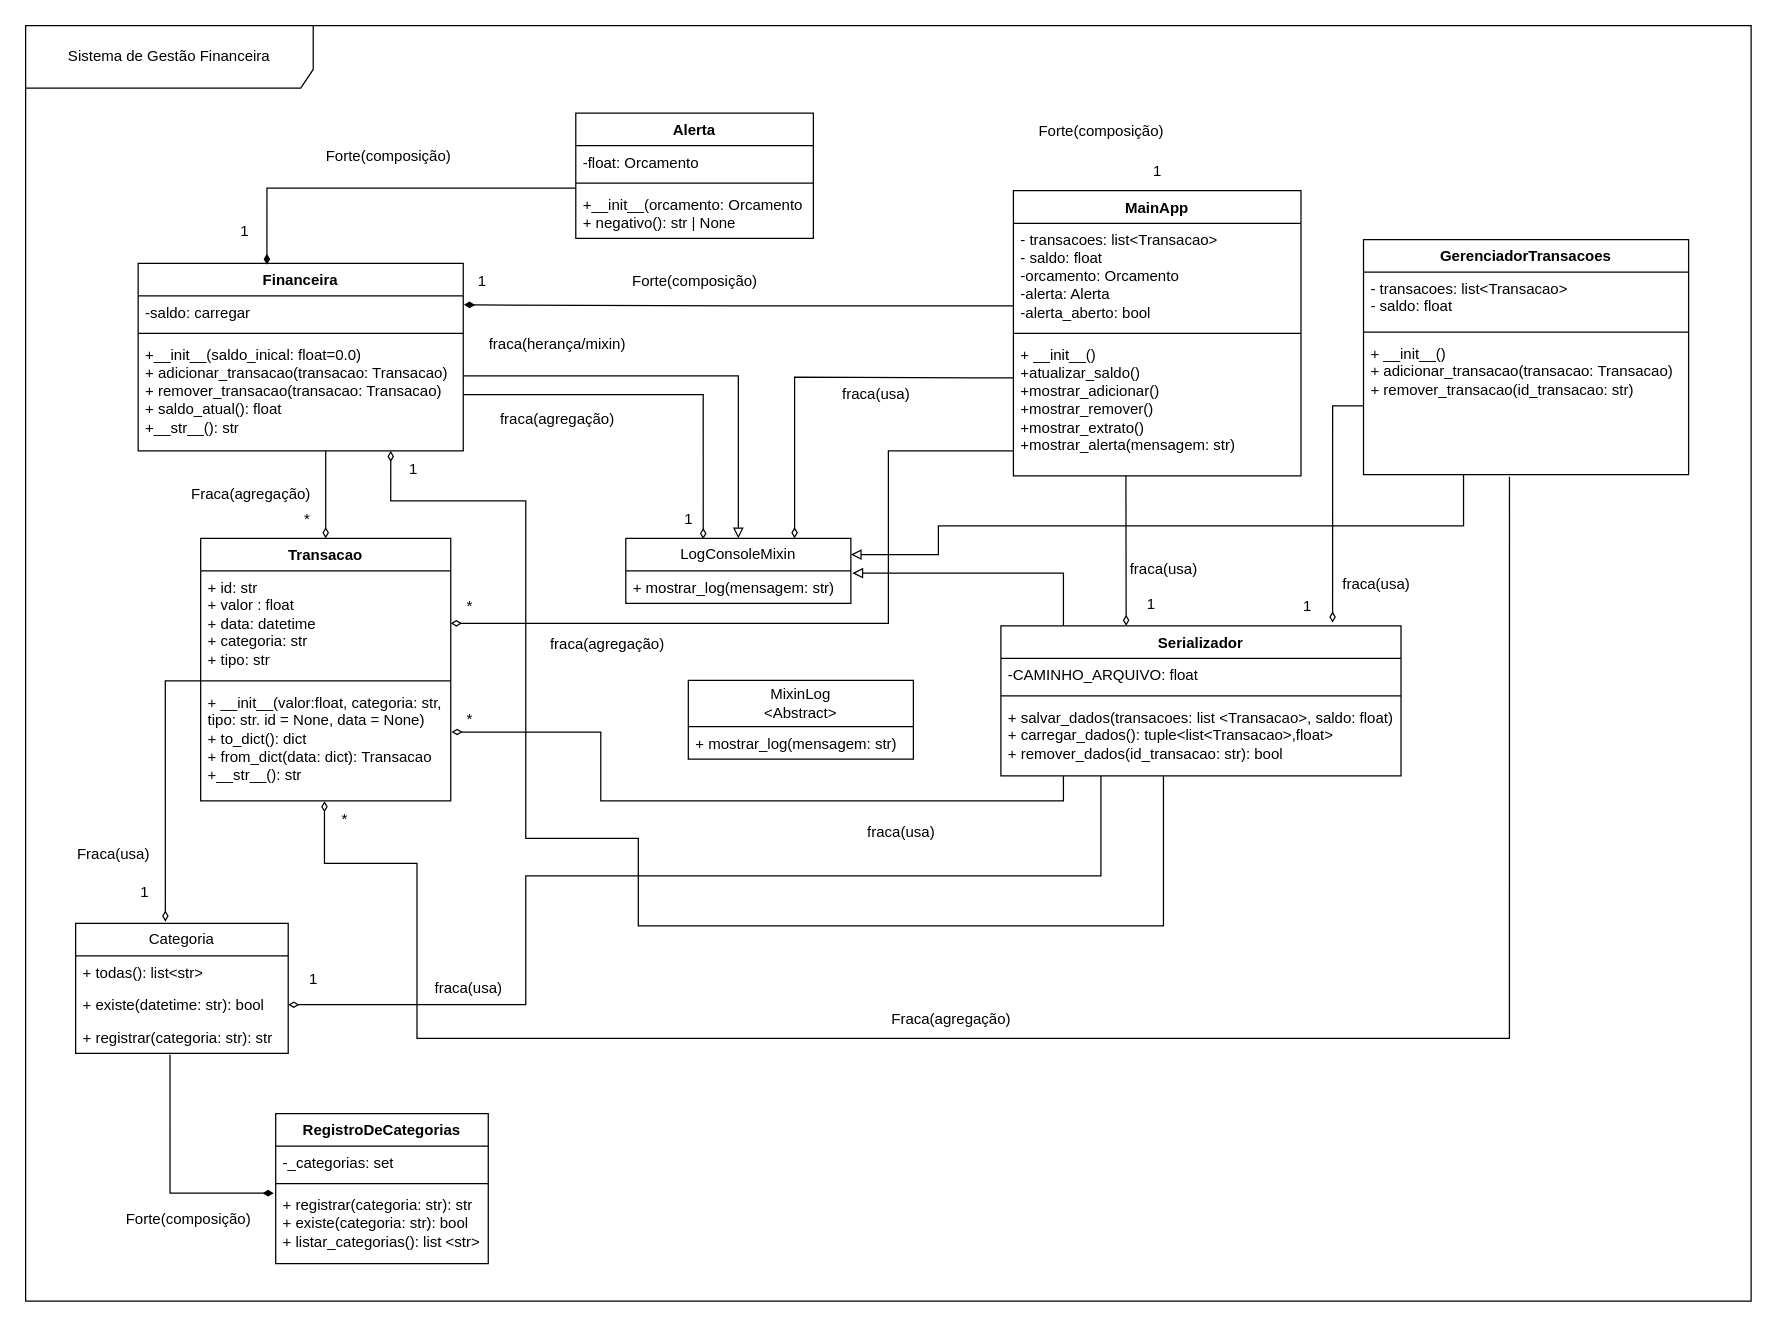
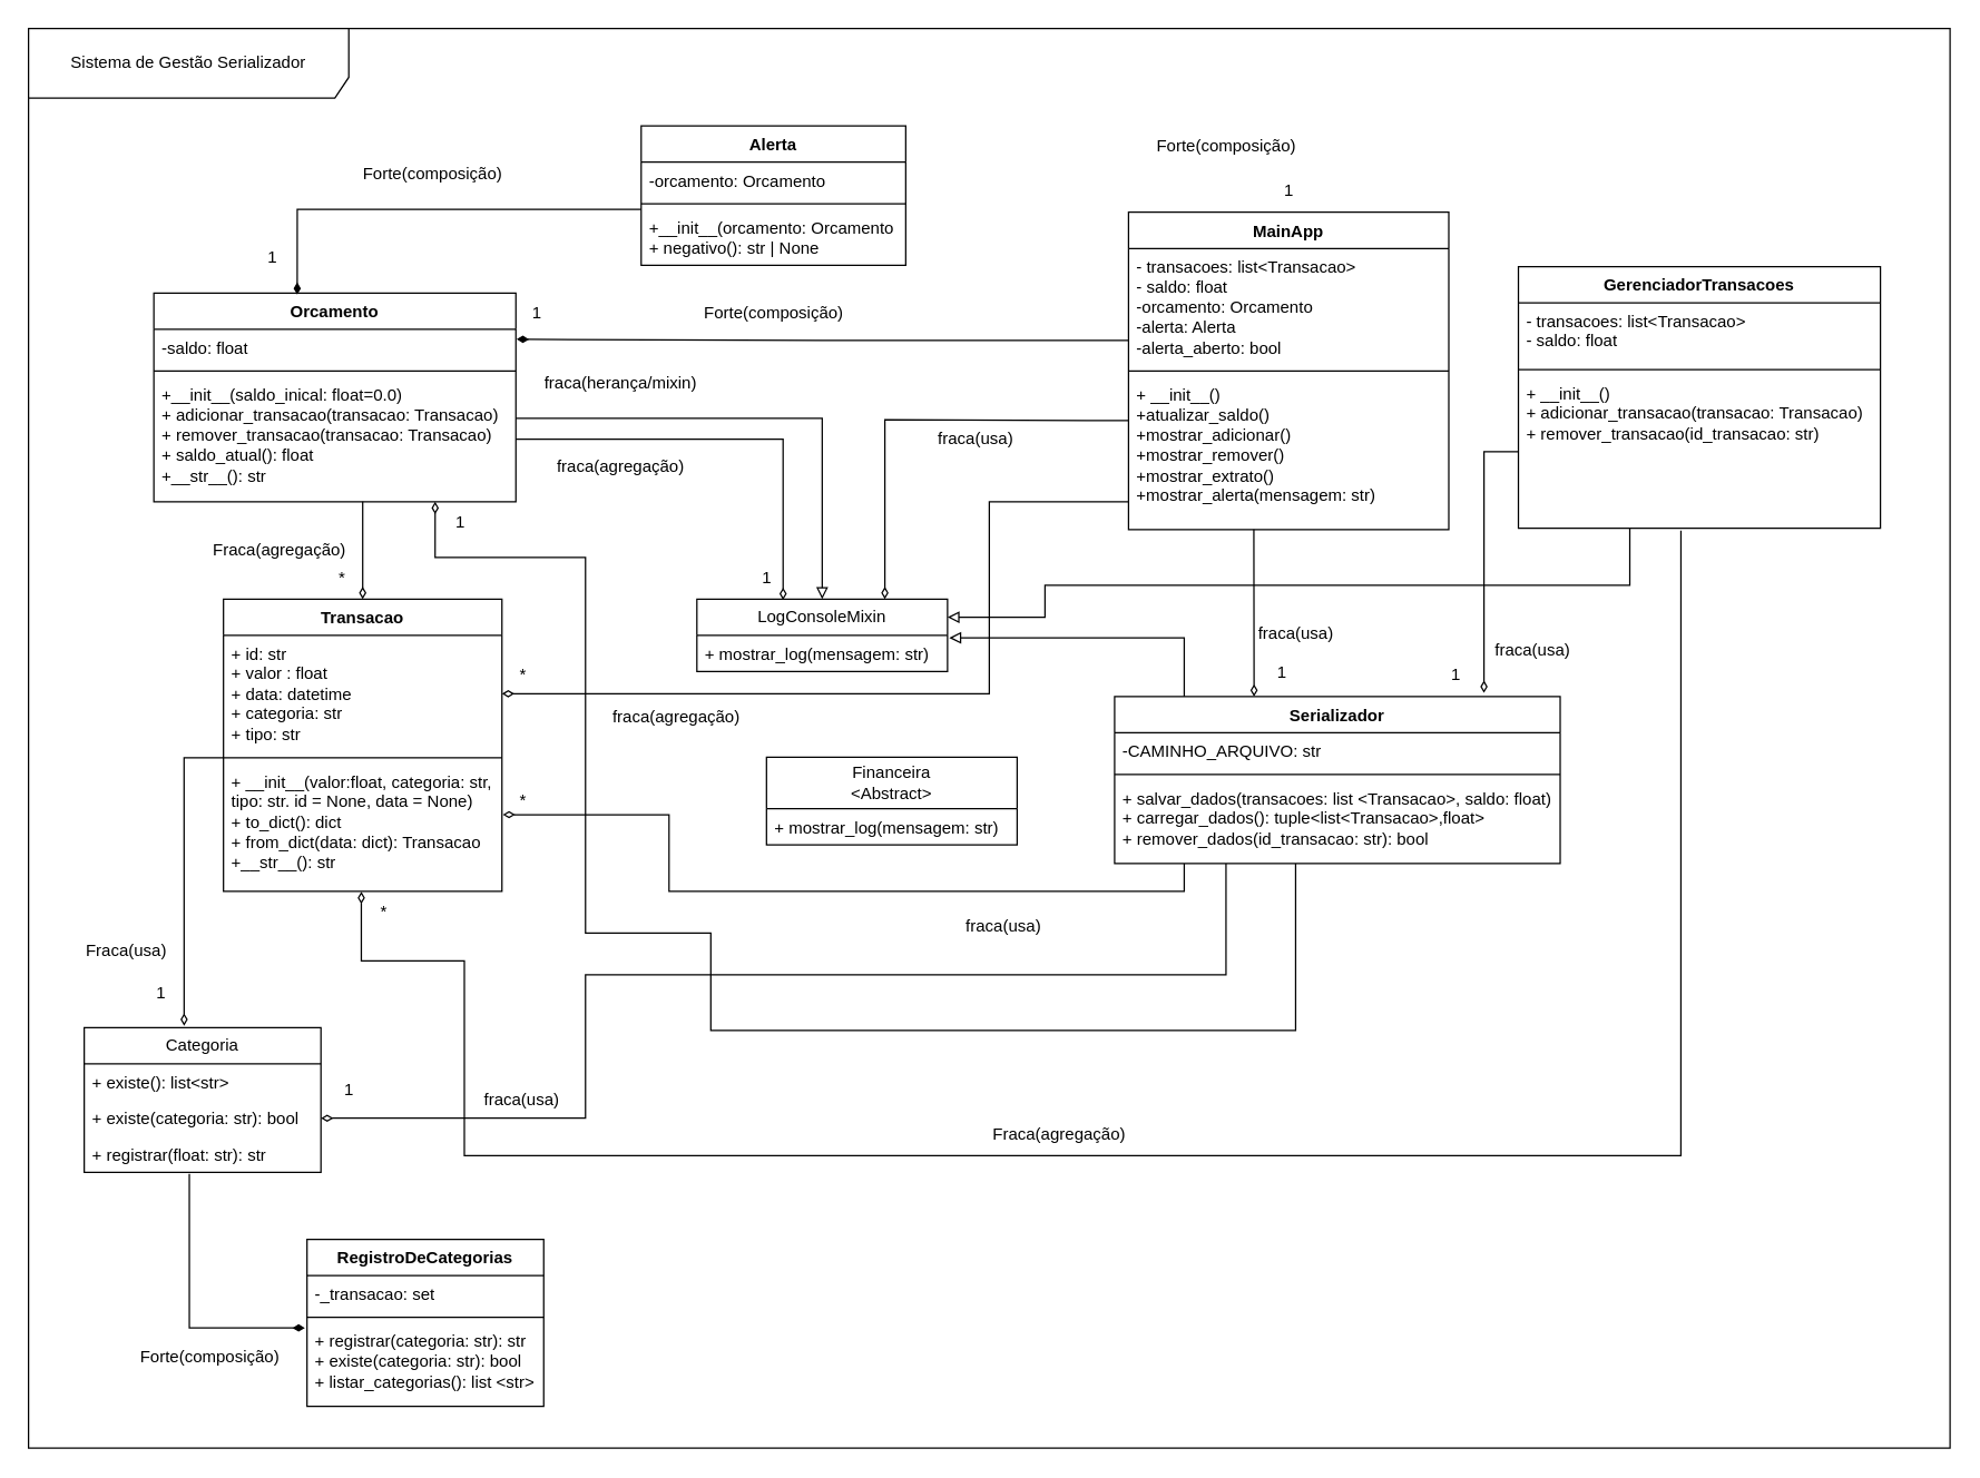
- <mxCell id="2" value="Sistema de Gestão Financeira" style="shape=umlFrame;whiteSpace=wrap;html=1;pointerEvents=0;recursiveResize=0;container=1;collapsible=0;width=230;height=50;" vertex="1" parent="1"><mxGeometry x="20" y="20" width="1380" height="1020" as="geometry" /></mxCell>
+ <mxCell id="2" value="Sistema de Gestão Serializador" style="shape=umlFrame;whiteSpace=wrap;html=1;pointerEvents=0;recursiveResize=0;container=1;collapsible=0;width=230;height=50;" vertex="1" parent="1"><mxGeometry x="20" y="20" width="1380" height="1020" as="geometry" /></mxCell>
- <mxCell id="21" value="-float: Orcamento" style="text;strokeColor=none;fillColor=none;align=left;verticalAlign=top;spacingLeft=4;spacingRight=4;overflow=hidden;rotatable=0;points=[[0,0.5],[1,0.5]];portConstraint=eastwest;whiteSpace=wrap;html=1;" vertex="1" parent="20"><mxGeometry y="26" width="190" height="26" as="geometry" /></mxCell>
+ <mxCell id="21" value="-orcamento: Orcamento" style="text;strokeColor=none;fillColor=none;align=left;verticalAlign=top;spacingLeft=4;spacingRight=4;overflow=hidden;rotatable=0;points=[[0,0.5],[1,0.5]];portConstraint=eastwest;whiteSpace=wrap;html=1;" vertex="1" parent="20"><mxGeometry y="26" width="190" height="26" as="geometry" /></mxCell>
- <mxCell id="24" value="&lt;div&gt;Financeira&lt;/div&gt;" style="swimlane;fontStyle=1;align=center;verticalAlign=top;childLayout=stackLayout;horizontal=1;startSize=26;horizontalStack=0;resizeParent=1;resizeParentMax=0;resizeLast=0;collapsible=1;marginBottom=0;whiteSpace=wrap;html=1;" vertex="1" parent="2"><mxGeometry x="90" y="190" width="260" height="150" as="geometry" /></mxCell>
+ <mxCell id="24" value="&lt;div&gt;Orcamento&lt;/div&gt;" style="swimlane;fontStyle=1;align=center;verticalAlign=top;childLayout=stackLayout;horizontal=1;startSize=26;horizontalStack=0;resizeParent=1;resizeParentMax=0;resizeLast=0;collapsible=1;marginBottom=0;whiteSpace=wrap;html=1;" vertex="1" parent="2"><mxGeometry x="90" y="190" width="260" height="150" as="geometry" /></mxCell>
- <mxCell id="25" value="-saldo: carregar" style="text;strokeColor=none;fillColor=none;align=left;verticalAlign=top;spacingLeft=4;spacingRight=4;overflow=hidden;rotatable=0;points=[[0,0.5],[1,0.5]];portConstraint=eastwest;whiteSpace=wrap;html=1;" vertex="1" parent="24"><mxGeometry y="26" width="260" height="26" as="geometry" /></mxCell>
+ <mxCell id="25" value="-saldo: float" style="text;strokeColor=none;fillColor=none;align=left;verticalAlign=top;spacingLeft=4;spacingRight=4;overflow=hidden;rotatable=0;points=[[0,0.5],[1,0.5]];portConstraint=eastwest;whiteSpace=wrap;html=1;" vertex="1" parent="24"><mxGeometry y="26" width="260" height="26" as="geometry" /></mxCell>
- <mxCell id="56" value="-CAMINHO_ARQUIVO: float" style="text;strokeColor=none;fillColor=none;align=left;verticalAlign=top;spacingLeft=4;spacingRight=4;overflow=hidden;rotatable=0;points=[[0,0.5],[1,0.5]];portConstraint=eastwest;whiteSpace=wrap;html=1;" vertex="1" parent="55"><mxGeometry y="26" width="320" height="26" as="geometry" /></mxCell>
+ <mxCell id="56" value="-CAMINHO_ARQUIVO: str" style="text;strokeColor=none;fillColor=none;align=left;verticalAlign=top;spacingLeft=4;spacingRight=4;overflow=hidden;rotatable=0;points=[[0,0.5],[1,0.5]];portConstraint=eastwest;whiteSpace=wrap;html=1;" vertex="1" parent="55"><mxGeometry y="26" width="320" height="26" as="geometry" /></mxCell>
- <mxCell id="53" value="MixinLog&lt;div&gt;&amp;lt;Abstract&amp;gt;&lt;/div&gt;" style="swimlane;fontStyle=0;childLayout=stackLayout;horizontal=1;startSize=37;fillColor=none;horizontalStack=0;resizeParent=1;resizeParentMax=0;resizeLast=0;collapsible=1;marginBottom=0;whiteSpace=wrap;html=1;" vertex="1" parent="2"><mxGeometry x="530" y="523.5" width="180" height="63" as="geometry" /></mxCell>
+ <mxCell id="53" value="Financeira&lt;div&gt;&amp;lt;Abstract&amp;gt;&lt;/div&gt;" style="swimlane;fontStyle=0;childLayout=stackLayout;horizontal=1;startSize=37;fillColor=none;horizontalStack=0;resizeParent=1;resizeParentMax=0;resizeLast=0;collapsible=1;marginBottom=0;whiteSpace=wrap;html=1;" vertex="1" parent="2"><mxGeometry x="530" y="523.5" width="180" height="63" as="geometry" /></mxCell>
- <mxCell id="8" value="+ todas(): list&amp;lt;str&amp;gt;" style="text;strokeColor=none;fillColor=none;align=left;verticalAlign=top;spacingLeft=4;spacingRight=4;overflow=hidden;rotatable=0;points=[[0,0.5],[1,0.5]];portConstraint=eastwest;whiteSpace=wrap;html=1;" vertex="1" parent="7"><mxGeometry y="26" width="170" height="26" as="geometry" /></mxCell>
+ <mxCell id="8" value="+ existe(): list&amp;lt;str&amp;gt;" style="text;strokeColor=none;fillColor=none;align=left;verticalAlign=top;spacingLeft=4;spacingRight=4;overflow=hidden;rotatable=0;points=[[0,0.5],[1,0.5]];portConstraint=eastwest;whiteSpace=wrap;html=1;" vertex="1" parent="7"><mxGeometry y="26" width="170" height="26" as="geometry" /></mxCell>
- <mxCell id="9" value="+ existe(datetime: str): bool" style="text;strokeColor=none;fillColor=none;align=left;verticalAlign=top;spacingLeft=4;spacingRight=4;overflow=hidden;rotatable=0;points=[[0,0.5],[1,0.5]];portConstraint=eastwest;whiteSpace=wrap;html=1;" vertex="1" parent="7"><mxGeometry y="52" width="170" height="26" as="geometry" /></mxCell>
+ <mxCell id="9" value="+ existe(categoria: str): bool" style="text;strokeColor=none;fillColor=none;align=left;verticalAlign=top;spacingLeft=4;spacingRight=4;overflow=hidden;rotatable=0;points=[[0,0.5],[1,0.5]];portConstraint=eastwest;whiteSpace=wrap;html=1;" vertex="1" parent="7"><mxGeometry y="52" width="170" height="26" as="geometry" /></mxCell>
- <mxCell id="10" value="+ registrar(categoria: str): str" style="text;strokeColor=none;fillColor=none;align=left;verticalAlign=top;spacingLeft=4;spacingRight=4;overflow=hidden;rotatable=0;points=[[0,0.5],[1,0.5]];portConstraint=eastwest;whiteSpace=wrap;html=1;" vertex="1" parent="7"><mxGeometry y="78" width="170" height="26" as="geometry" /></mxCell>
+ <mxCell id="10" value="+ registrar(float: str): str" style="text;strokeColor=none;fillColor=none;align=left;verticalAlign=top;spacingLeft=4;spacingRight=4;overflow=hidden;rotatable=0;points=[[0,0.5],[1,0.5]];portConstraint=eastwest;whiteSpace=wrap;html=1;" vertex="1" parent="7"><mxGeometry y="78" width="170" height="26" as="geometry" /></mxCell>
- <mxCell id="15" value="-_categorias: set" style="text;strokeColor=none;fillColor=none;align=left;verticalAlign=top;spacingLeft=4;spacingRight=4;overflow=hidden;rotatable=0;points=[[0,0.5],[1,0.5]];portConstraint=eastwest;whiteSpace=wrap;html=1;" vertex="1" parent="14"><mxGeometry y="26" width="170" height="26" as="geometry" /></mxCell>
+ <mxCell id="15" value="-_transacao: set" style="text;strokeColor=none;fillColor=none;align=left;verticalAlign=top;spacingLeft=4;spacingRight=4;overflow=hidden;rotatable=0;points=[[0,0.5],[1,0.5]];portConstraint=eastwest;whiteSpace=wrap;html=1;" vertex="1" parent="14"><mxGeometry y="26" width="170" height="26" as="geometry" /></mxCell>
